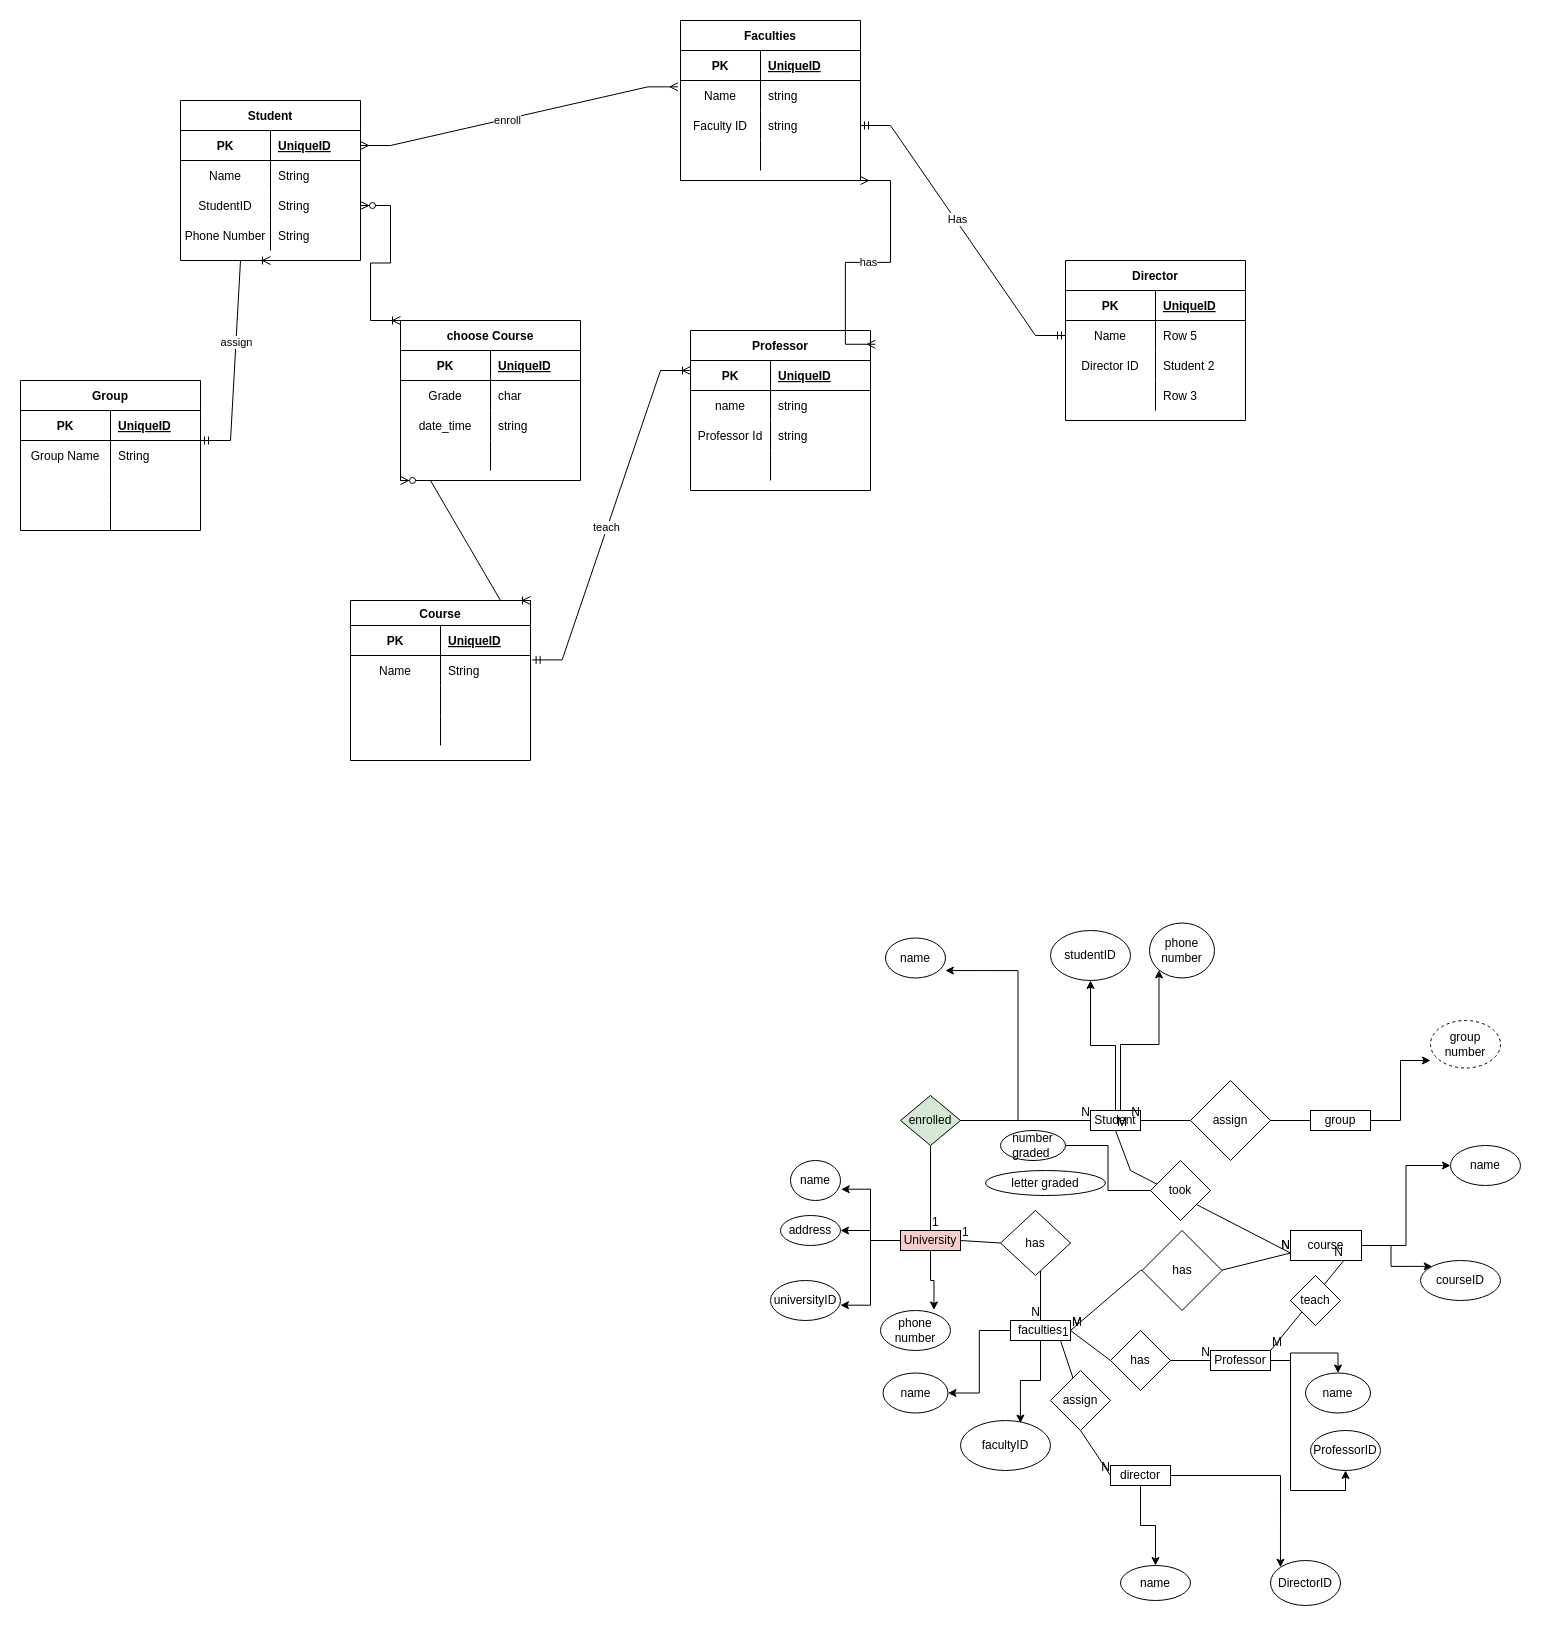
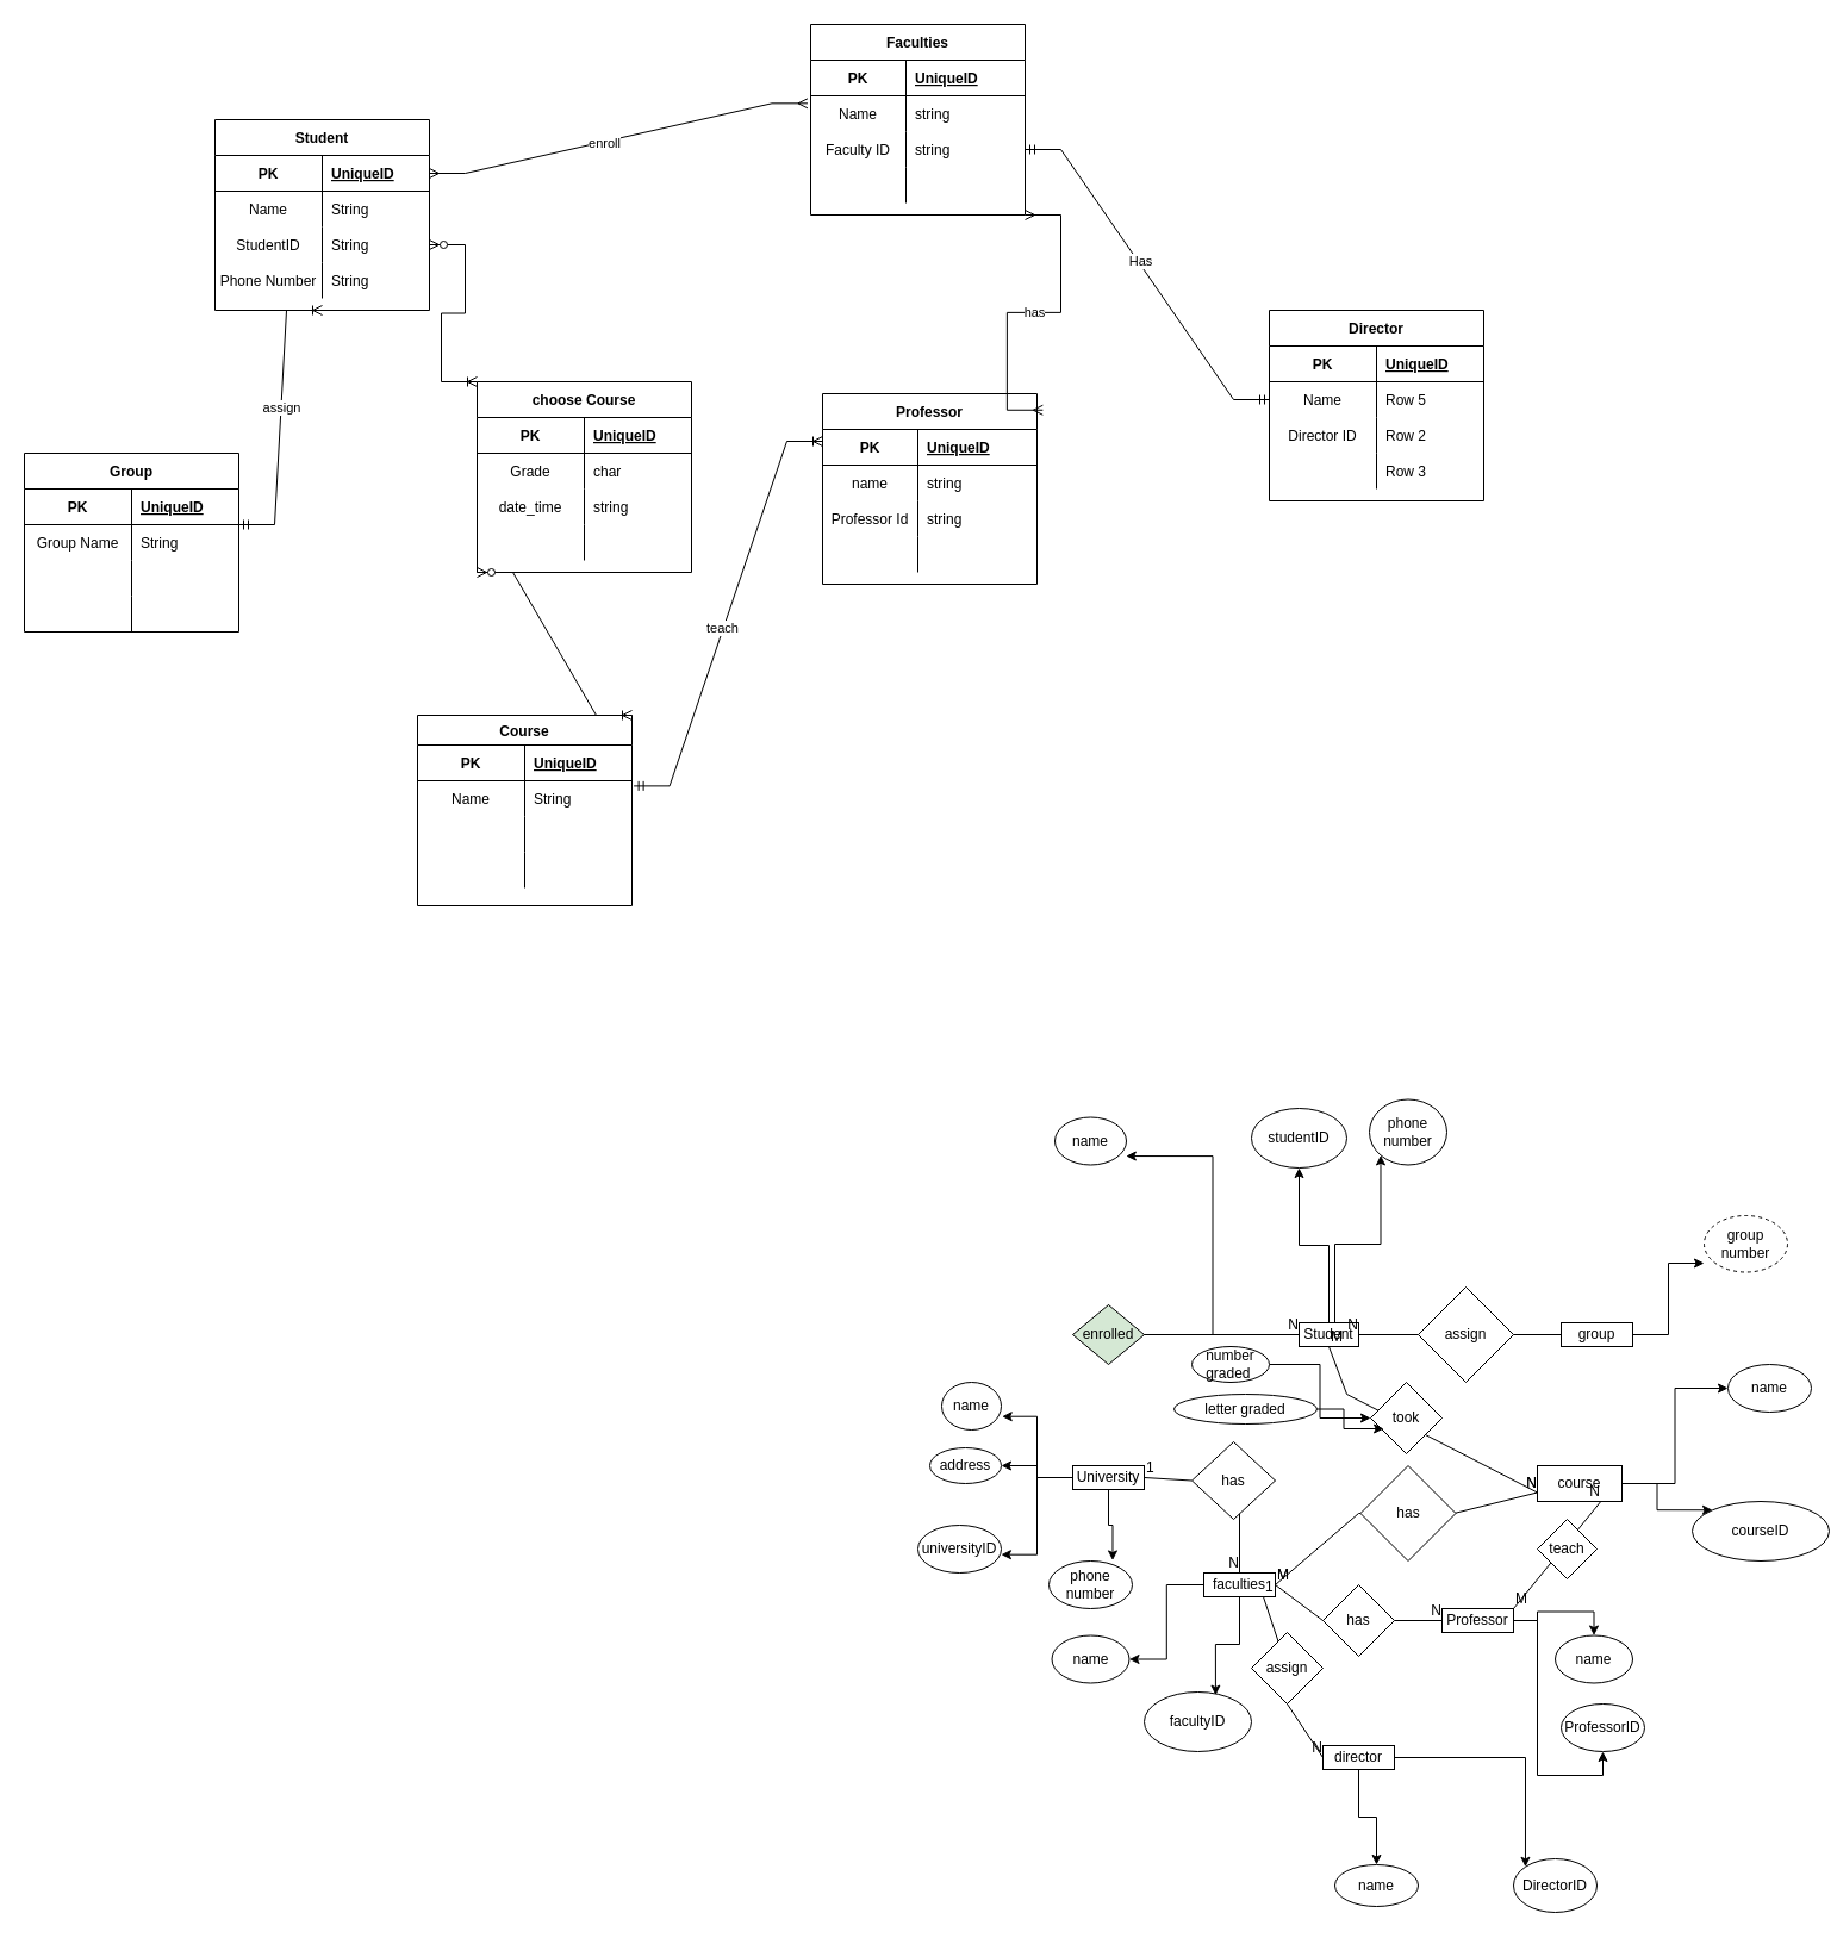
- <mxCell id="143" value="Student 2" style="shape=partialRectangle;connectable=0;fillColor=none;top=0;left=0;bottom=0;right=0;align=left;spacingLeft=6;overflow=hidden;" vertex="1" parent="141"><mxGeometry x="90" width="90" height="30" as="geometry"><mxRectangle width="90" height="30" as="alternateBounds" /></mxGeometry></mxCell>
+ <mxCell id="143" value="Row 2" style="shape=partialRectangle;connectable=0;fillColor=none;top=0;left=0;bottom=0;right=0;align=left;spacingLeft=6;overflow=hidden;" vertex="1" parent="141"><mxGeometry x="90" width="90" height="30" as="geometry"><mxRectangle width="90" height="30" as="alternateBounds" /></mxGeometry></mxCell>
- <mxCell id="36" value="" style="endArrow=none;html=1;rounded=0;exitX=0.5;exitY=0;exitDx=0;exitDy=0;" parent="1" source="10" target="35" edge="1"><mxGeometry relative="1" as="geometry"><mxPoint x="930" y="1230" as="sourcePoint" /><mxPoint x="1090" y="1120" as="targetPoint" /><Array as="points" /></mxGeometry></mxCell>
- <mxCell id="37" value="1" style="resizable=0;html=1;align=left;verticalAlign=bottom;" parent="36" connectable="0" vertex="1"><mxGeometry x="-1" relative="1" as="geometry" /></mxCell>
- <mxCell id="87" style="edgeStyle=orthogonalEdgeStyle;rounded=0;orthogonalLoop=1;jettySize=auto;html=1;entryX=0;entryY=0.5;entryDx=0;entryDy=0;endArrow=none;" edge="1" parent="1" source="88" target="86"><mxGeometry relative="1" as="geometry" /></mxCell>
+ <mxCell id="87" style="edgeStyle=orthogonalEdgeStyle;rounded=0;orthogonalLoop=1;jettySize=auto;html=1;entryX=0;entryY=0.5;entryDx=0;entryDy=0;" edge="1" parent="1" source="88" target="86"><mxGeometry relative="1" as="geometry" /></mxCell>
+ <mxCell id="89" style="edgeStyle=orthogonalEdgeStyle;rounded=0;orthogonalLoop=1;jettySize=auto;html=1;entryX=0.185;entryY=0.65;entryDx=0;entryDy=0;entryPerimeter=0;" edge="1" parent="1" source="90" target="86"><mxGeometry relative="1" as="geometry" /></mxCell>
- <mxCell id="10" value="University&lt;br&gt;" style="rounded=0;whiteSpace=wrap;html=1;fillColor=#f8cecc;" parent="1" vertex="1"><mxGeometry x="900" y="1230" width="60" height="20" as="geometry" /></mxCell>
+ <mxCell id="10" value="University&lt;br&gt;" style="rounded=0;whiteSpace=wrap;html=1;" parent="1" vertex="1"><mxGeometry x="900" y="1230" width="60" height="20" as="geometry" /></mxCell>
- <mxCell id="82" value="courseID" style="ellipse;whiteSpace=wrap;html=1;" vertex="1" parent="1"><mxGeometry x="1420" y="1260" width="80" height="40" as="geometry" /></mxCell>
+ <mxCell id="82" value="courseID" style="ellipse;whiteSpace=wrap;html=1;" vertex="1" parent="1"><mxGeometry x="1420" y="1260" width="115" height="50" as="geometry" /></mxCell>
